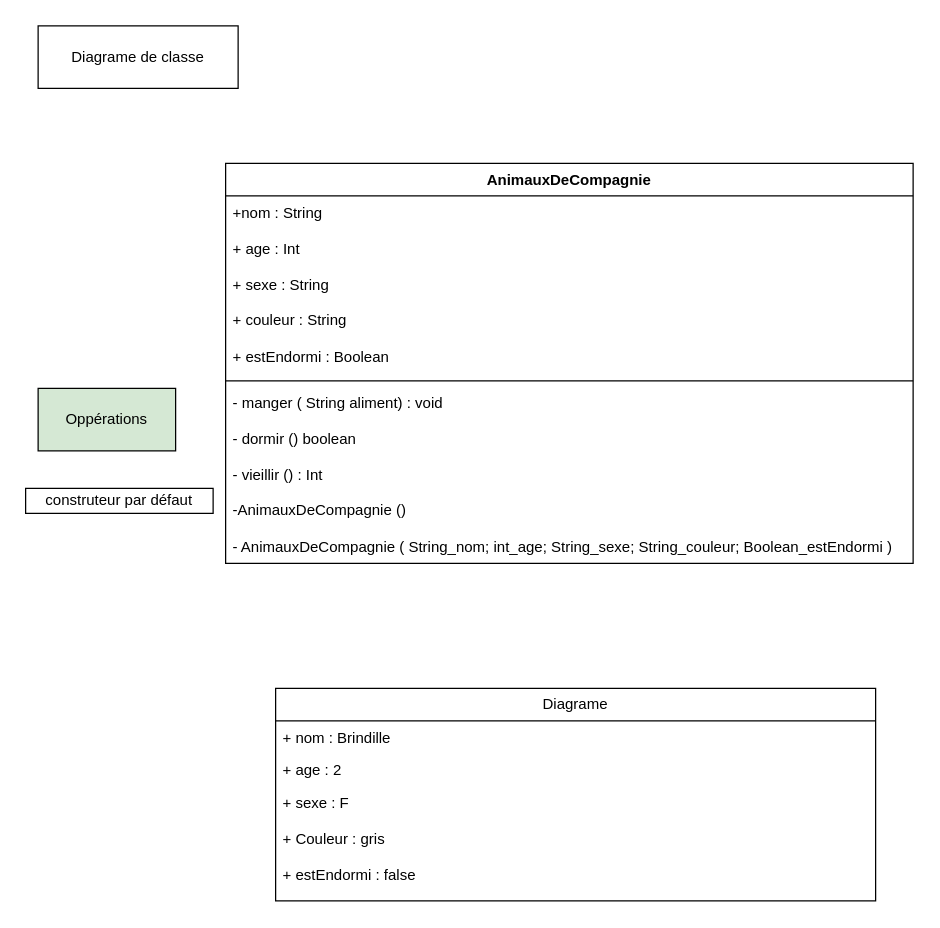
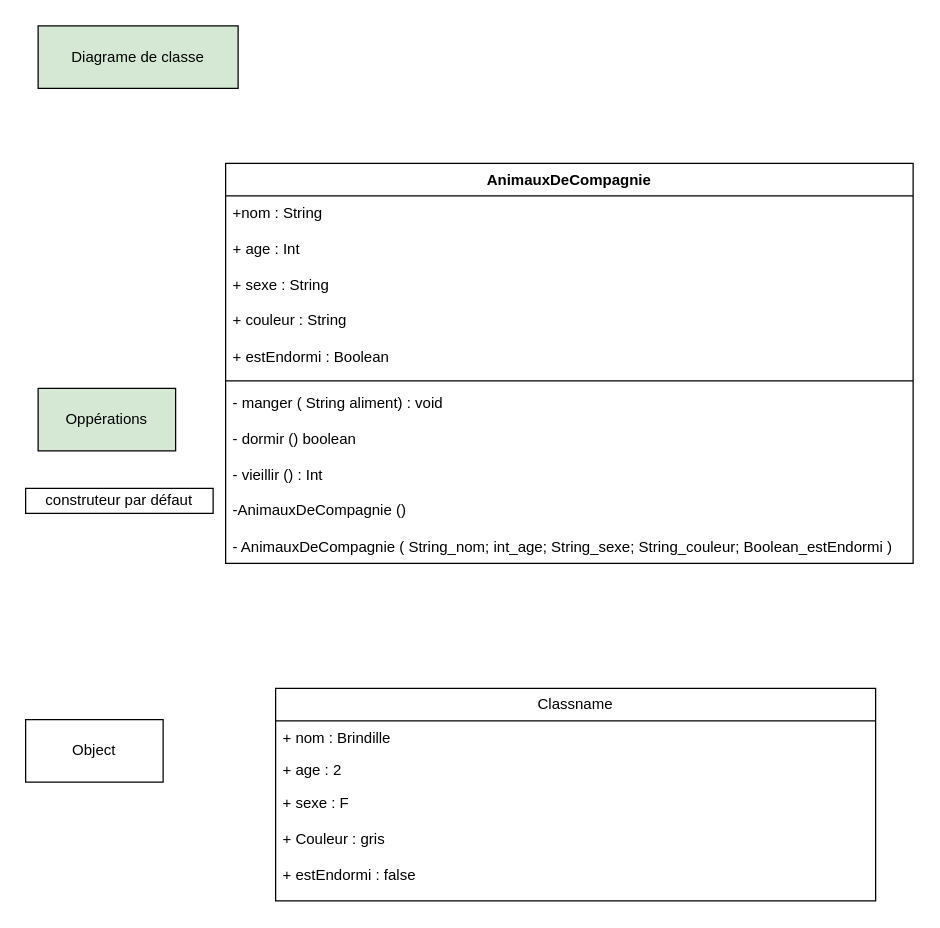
- <mxCell id="13" value="Diagrame de classe" style="html=1;whiteSpace=wrap;" vertex="1" parent="1"><mxGeometry x="30" y="20" width="160" height="50" as="geometry" /></mxCell>
+ <mxCell id="13" value="Diagrame de classe" style="html=1;whiteSpace=wrap;fillColor=#d5e8d4;" vertex="1" parent="1"><mxGeometry x="30" y="20" width="160" height="50" as="geometry" /></mxCell>
- <mxCell id="9" value="Diagrame" style="swimlane;fontStyle=0;childLayout=stackLayout;horizontal=1;startSize=26;fillColor=none;horizontalStack=0;resizeParent=1;resizeParentMax=0;resizeLast=0;collapsible=1;marginBottom=0;whiteSpace=wrap;html=1;" vertex="1" parent="1"><mxGeometry x="220" y="550" width="480" height="170" as="geometry" /></mxCell>
+ <mxCell id="9" value="Classname" style="swimlane;fontStyle=0;childLayout=stackLayout;horizontal=1;startSize=26;fillColor=none;horizontalStack=0;resizeParent=1;resizeParentMax=0;resizeLast=0;collapsible=1;marginBottom=0;whiteSpace=wrap;html=1;" vertex="1" parent="1"><mxGeometry x="220" y="550" width="480" height="170" as="geometry" /></mxCell>
+ <mxCell id="8" value="Object" style="html=1;whiteSpace=wrap;" vertex="1" parent="1"><mxGeometry x="20" y="575" width="110" height="50" as="geometry" /></mxCell>
